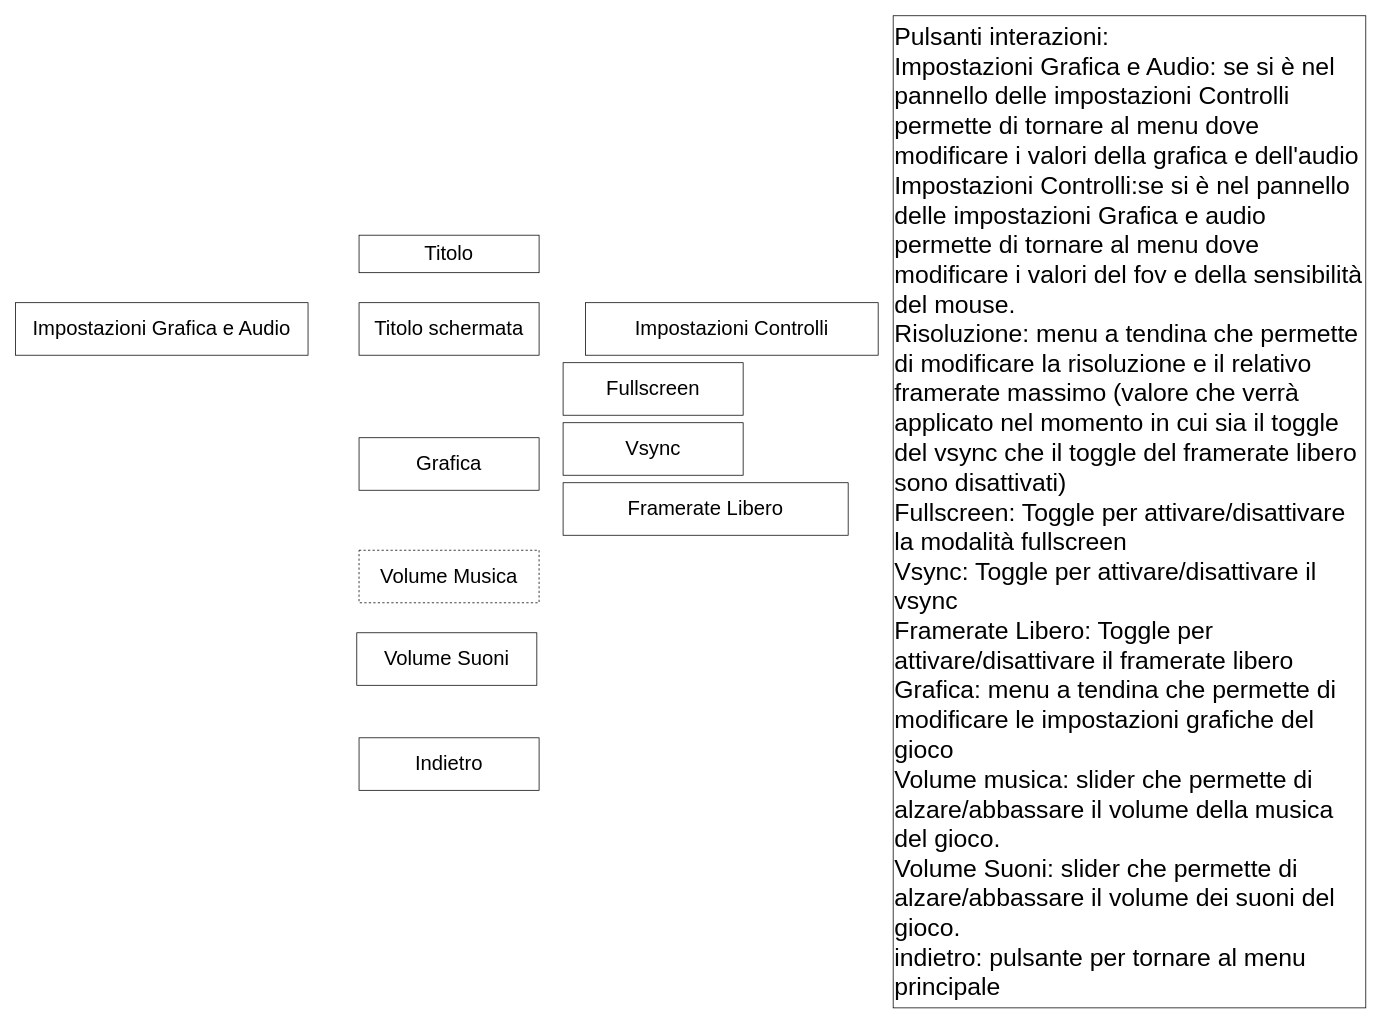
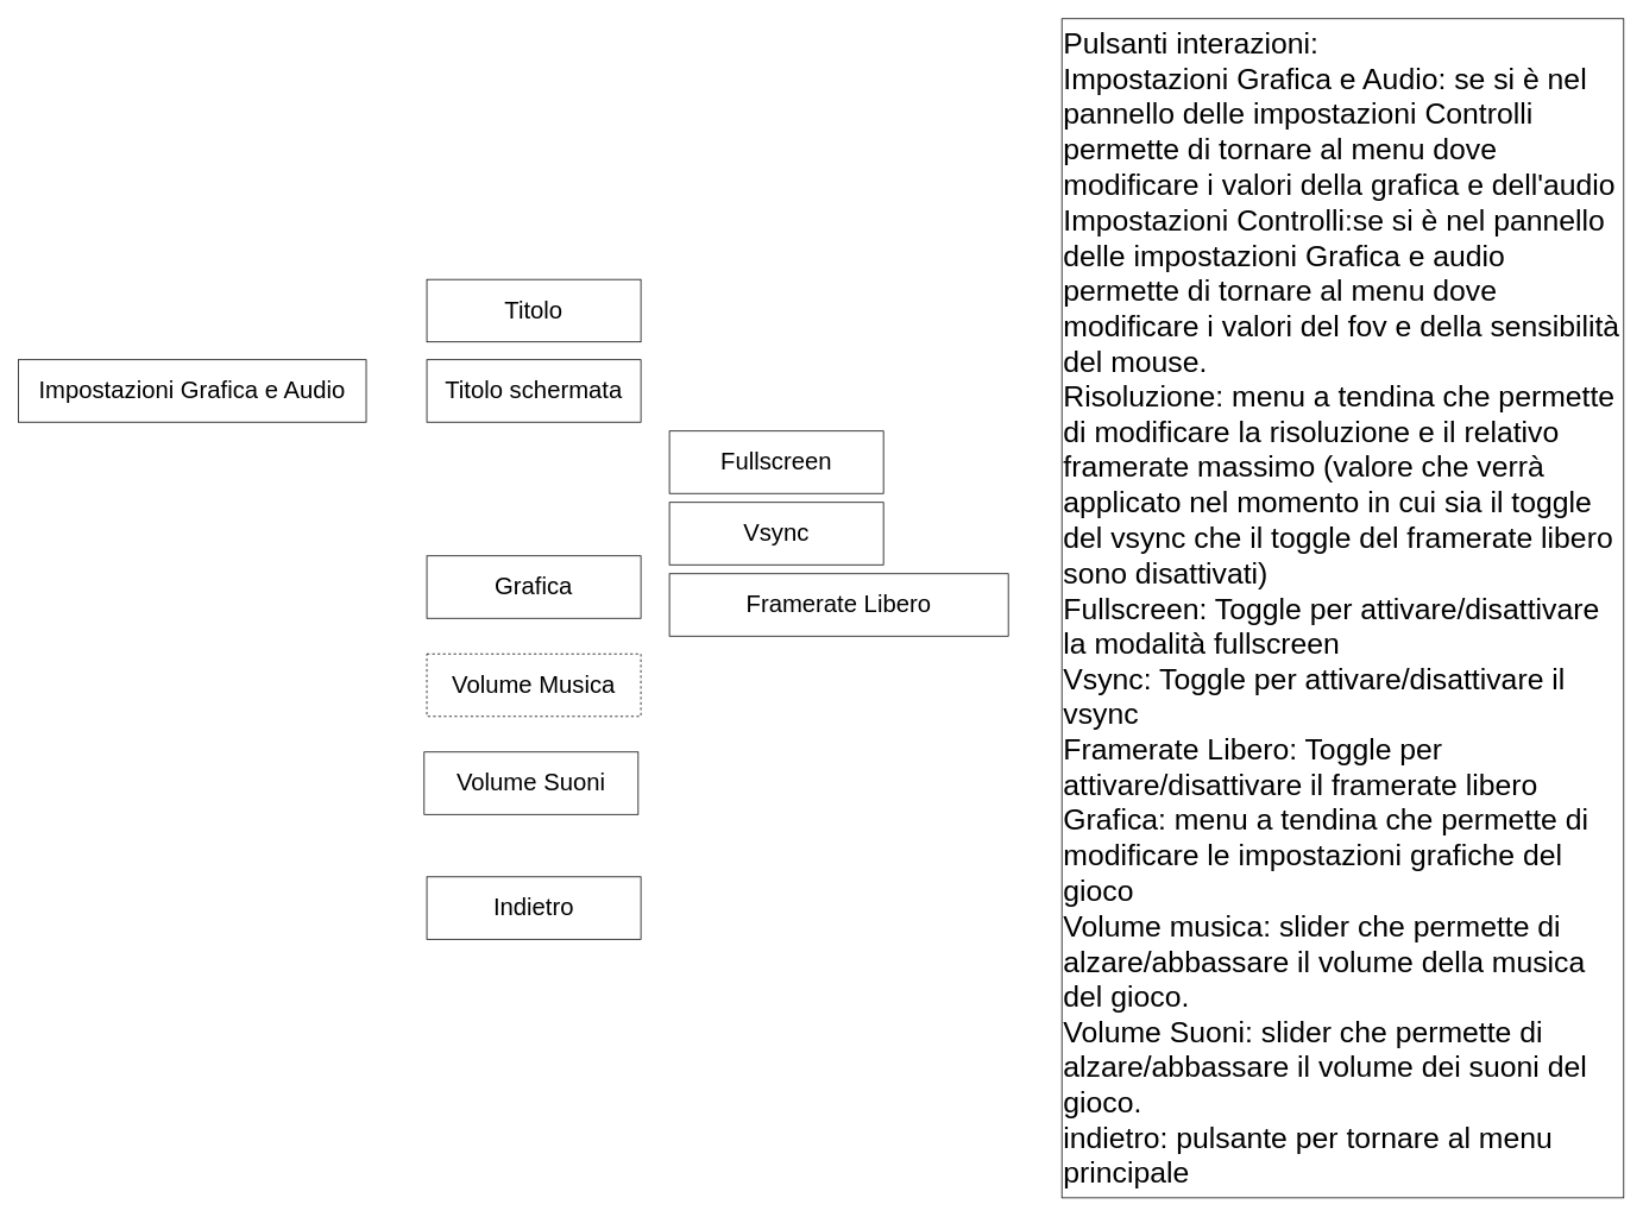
- <mxCell id="7" value="Titolo" style="rounded=0;whiteSpace=wrap;html=1;fontSize=27;" parent="1" vertex="1"><mxGeometry x="478" y="313" width="240" height="50" as="geometry" /></mxCell>
+ <mxCell id="7" value="Titolo" style="rounded=0;whiteSpace=wrap;html=1;fontSize=27;" parent="1" vertex="1"><mxGeometry x="478" y="313" width="240" height="70" as="geometry" /></mxCell>
- <mxCell id="9" value="Impostazioni Controlli" style="rounded=0;whiteSpace=wrap;html=1;fontSize=27;" parent="1" vertex="1"><mxGeometry x="780" y="403" width="390" height="70" as="geometry" /></mxCell>
- <mxCell id="3" value="Grafica&lt;br&gt;" style="rounded=0;whiteSpace=wrap;html=1;fontSize=27;" parent="1" vertex="1"><mxGeometry x="478" y="583" width="240" height="70" as="geometry" /></mxCell>
+ <mxCell id="3" value="Grafica&lt;br&gt;" style="rounded=0;whiteSpace=wrap;html=1;fontSize=27;" parent="1" vertex="1"><mxGeometry x="478" y="623" width="240" height="70" as="geometry" /></mxCell>
